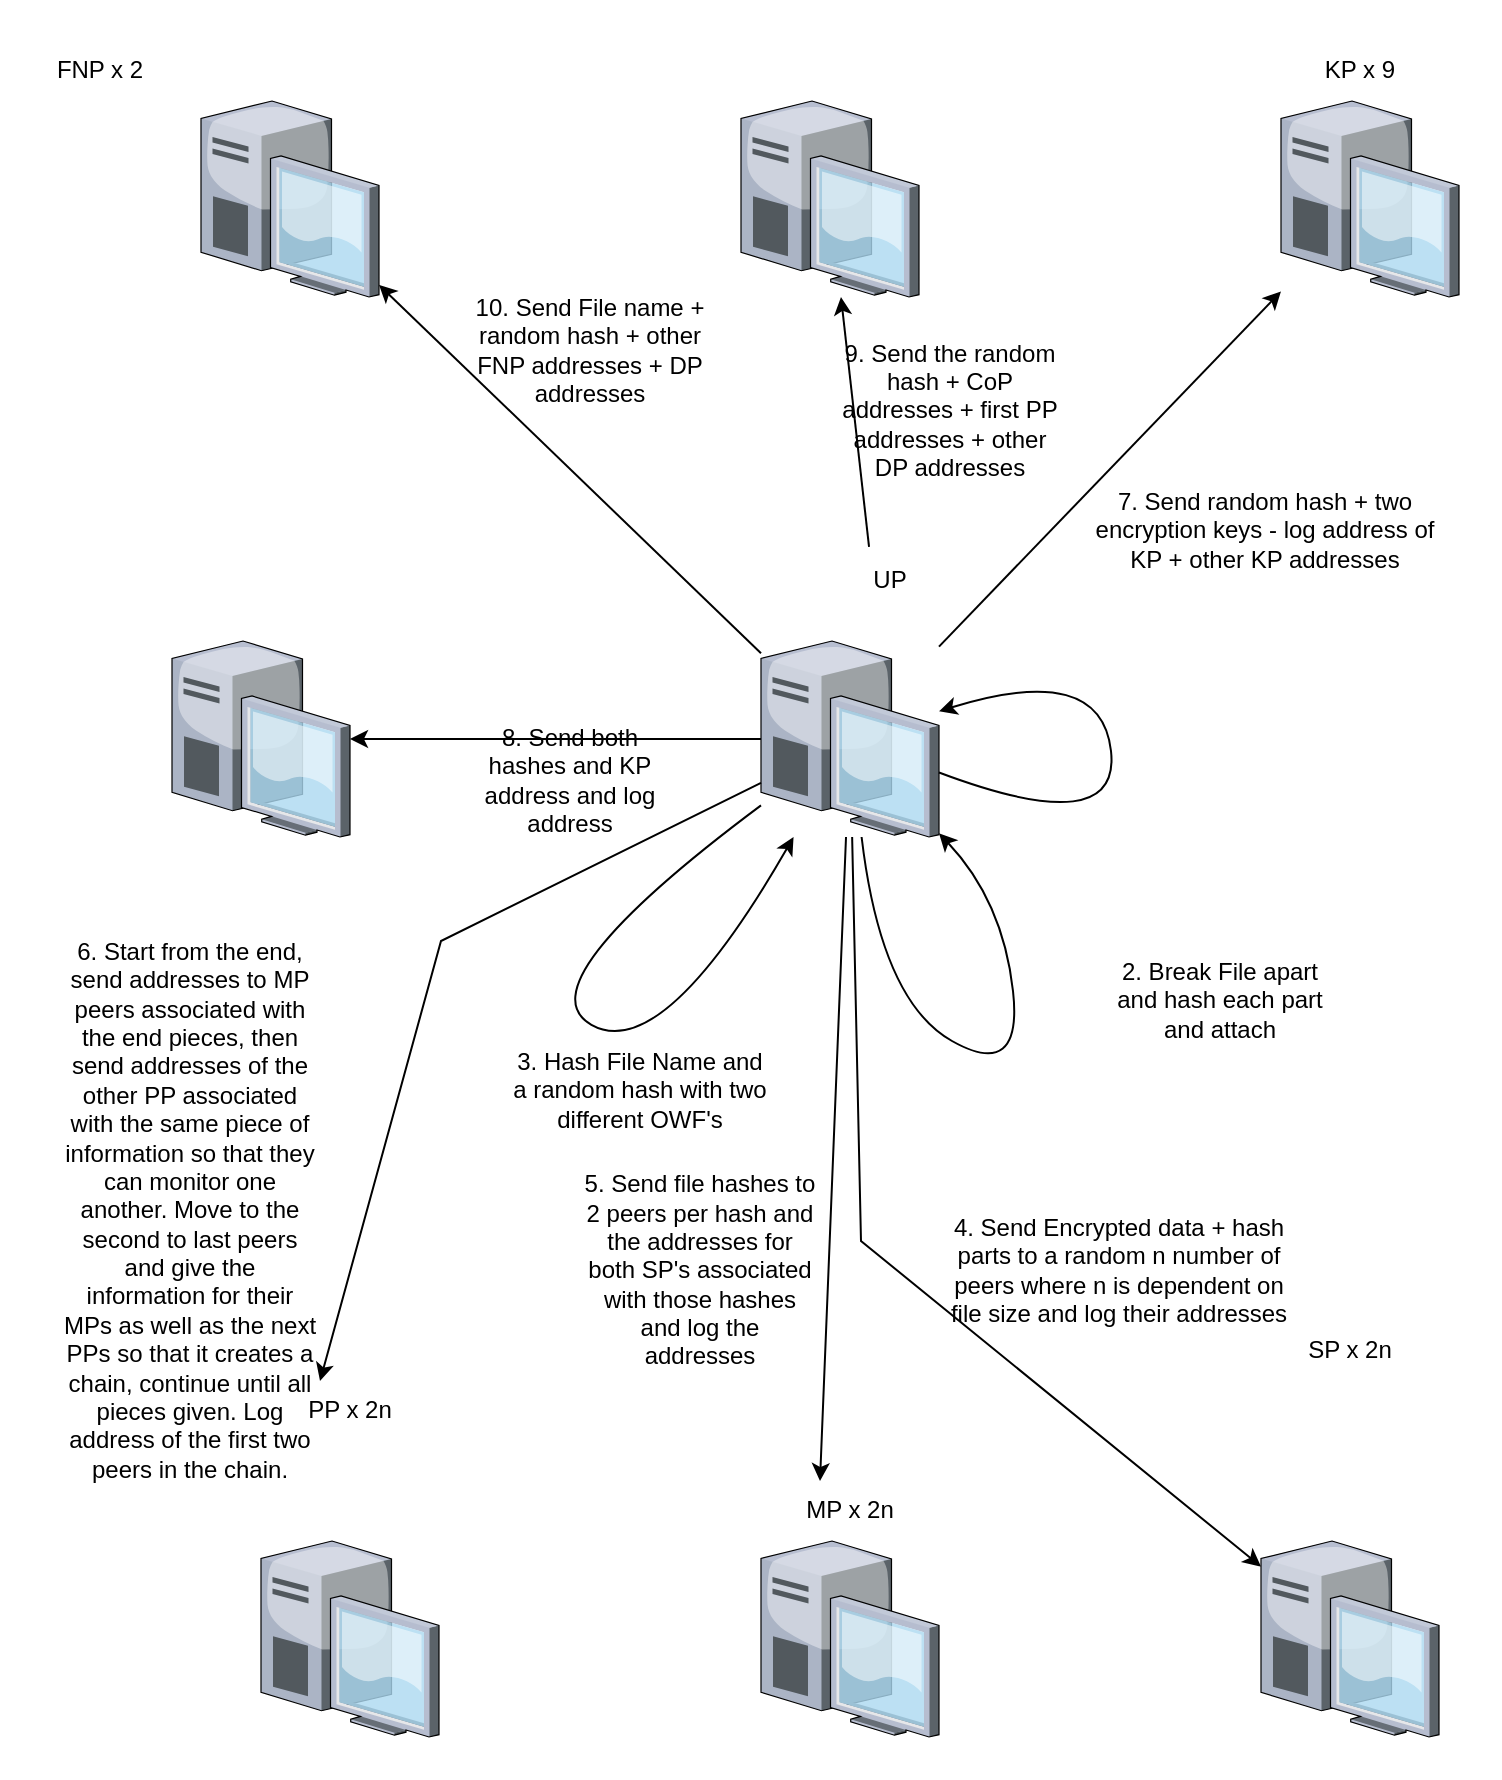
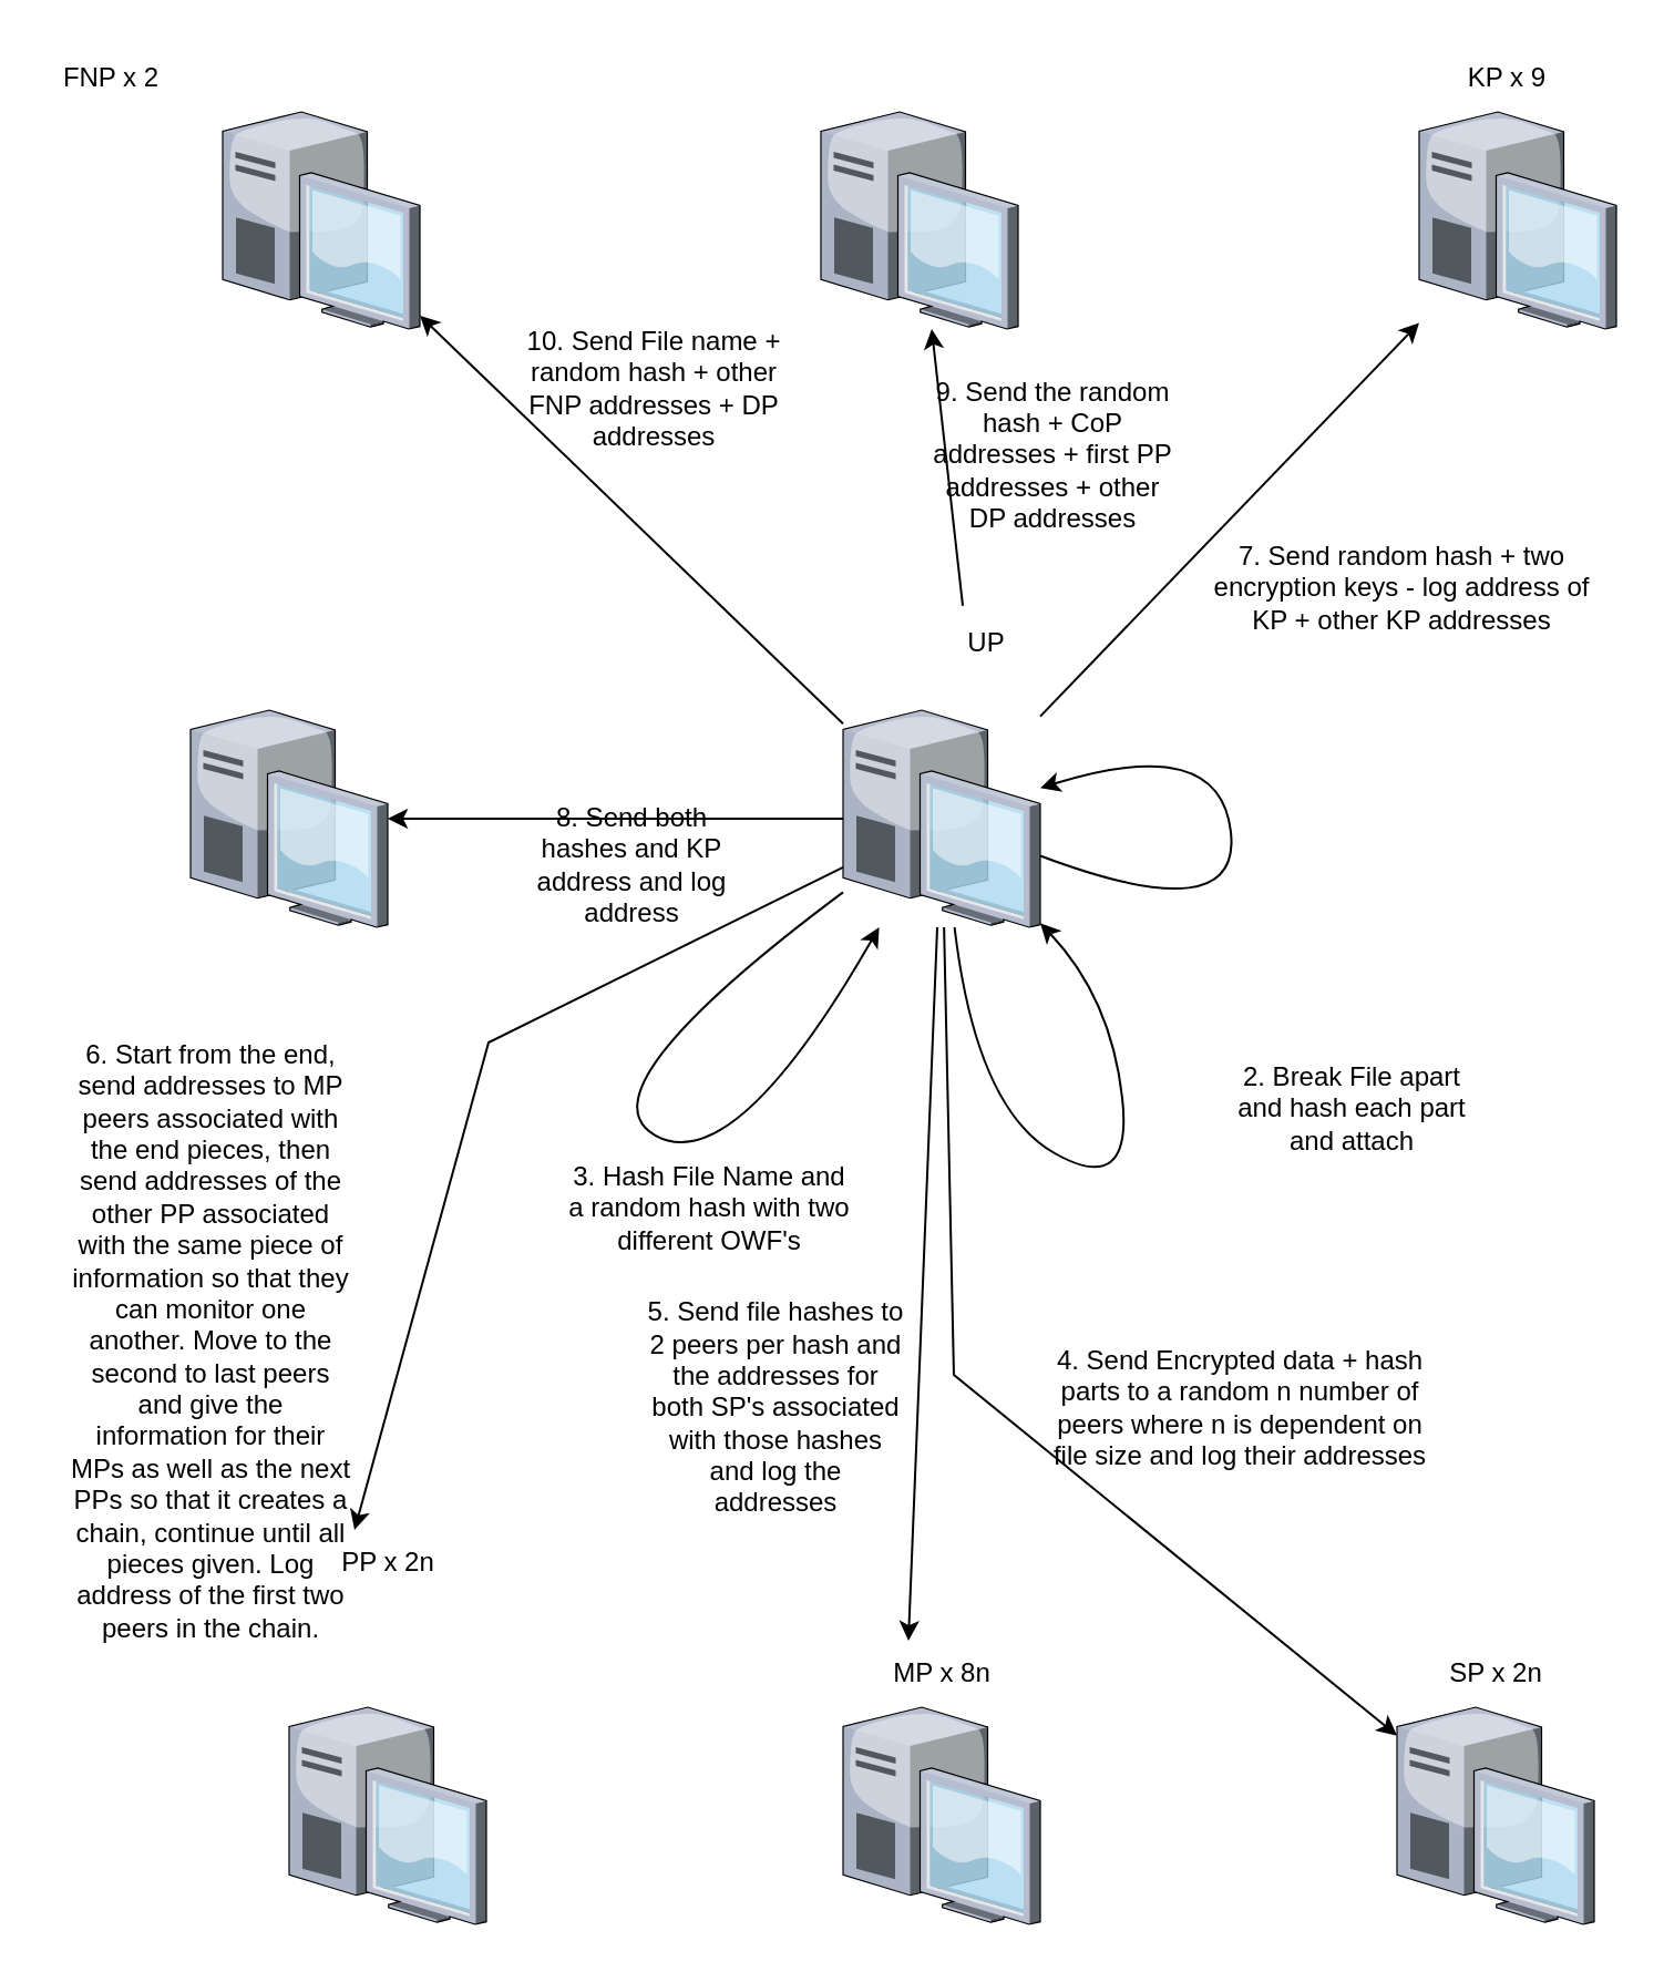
- <mxCell id="17" value="SP x 2n" style="text;html=1;strokeColor=none;fillColor=none;align=center;verticalAlign=middle;whiteSpace=wrap;rounded=0;" vertex="1" parent="1"><mxGeometry x="644.5" y="660" width="60" height="30" as="geometry" /></mxCell>
+ <mxCell id="17" value="SP x 2n" style="text;html=1;strokeColor=none;fillColor=none;align=center;verticalAlign=middle;whiteSpace=wrap;rounded=0;" vertex="1" parent="1"><mxGeometry x="644.5" y="740" width="60" height="30" as="geometry" /></mxCell>
- <mxCell id="24" value="MP x 2n" style="text;html=1;strokeColor=none;fillColor=none;align=center;verticalAlign=middle;whiteSpace=wrap;rounded=0;" vertex="1" parent="1"><mxGeometry x="394.5" y="740" width="60" height="30" as="geometry" /></mxCell>
+ <mxCell id="24" value="MP x 8n" style="text;html=1;strokeColor=none;fillColor=none;align=center;verticalAlign=middle;whiteSpace=wrap;rounded=0;" vertex="1" parent="1"><mxGeometry x="394.5" y="740" width="60" height="30" as="geometry" /></mxCell>
